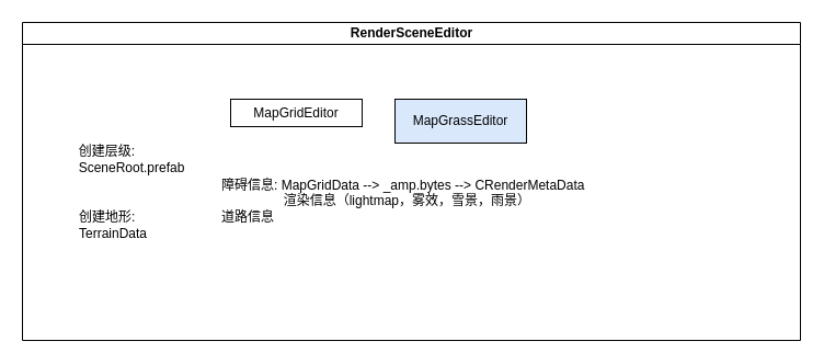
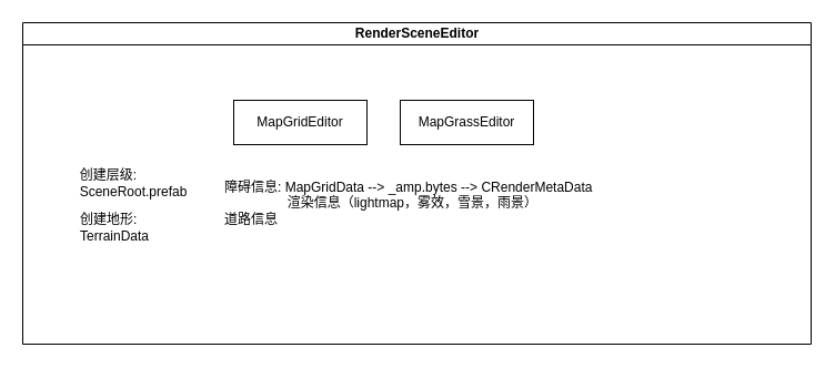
- <mxCell id="5" value="MapGridEditor" style="rounded=0;whiteSpace=wrap;html=1;" vertex="1" parent="2"><mxGeometry x="190" y="70" width="120" height="25" as="geometry" /></mxCell>
+ <mxCell id="5" value="MapGridEditor" style="rounded=0;whiteSpace=wrap;html=1;" vertex="1" parent="2"><mxGeometry x="190" y="70" width="120" height="40" as="geometry" /></mxCell>
- <mxCell id="7" value="MapGrassEditor" style="rounded=0;whiteSpace=wrap;html=1;fillColor=#dae8fc;" vertex="1" parent="2"><mxGeometry x="340" y="70" width="120" height="40" as="geometry" /></mxCell>
+ <mxCell id="7" value="MapGrassEditor" style="rounded=0;whiteSpace=wrap;html=1;" vertex="1" parent="2"><mxGeometry x="340" y="70" width="120" height="40" as="geometry" /></mxCell>
- <mxCell id="3" value="&lt;div style=&quot;text-align: left&quot;&gt;&lt;span&gt;创建层级:&amp;nbsp;&lt;/span&gt;&lt;/div&gt;SceneRoot.prefab" style="text;html=1;strokeColor=none;fillColor=none;align=center;verticalAlign=middle;whiteSpace=wrap;rounded=0;" vertex="1" parent="2"><mxGeometry x="45" y="100" width="110" height="50" as="geometry" /></mxCell>
+ <mxCell id="3" value="&lt;div style=&quot;text-align: left&quot;&gt;&lt;span&gt;创建层级:&amp;nbsp;&lt;/span&gt;&lt;/div&gt;SceneRoot.prefab" style="text;html=1;strokeColor=none;fillColor=none;align=center;verticalAlign=middle;whiteSpace=wrap;rounded=0;" vertex="1" parent="2"><mxGeometry x="45" y="120" width="110" height="50" as="geometry" /></mxCell>
